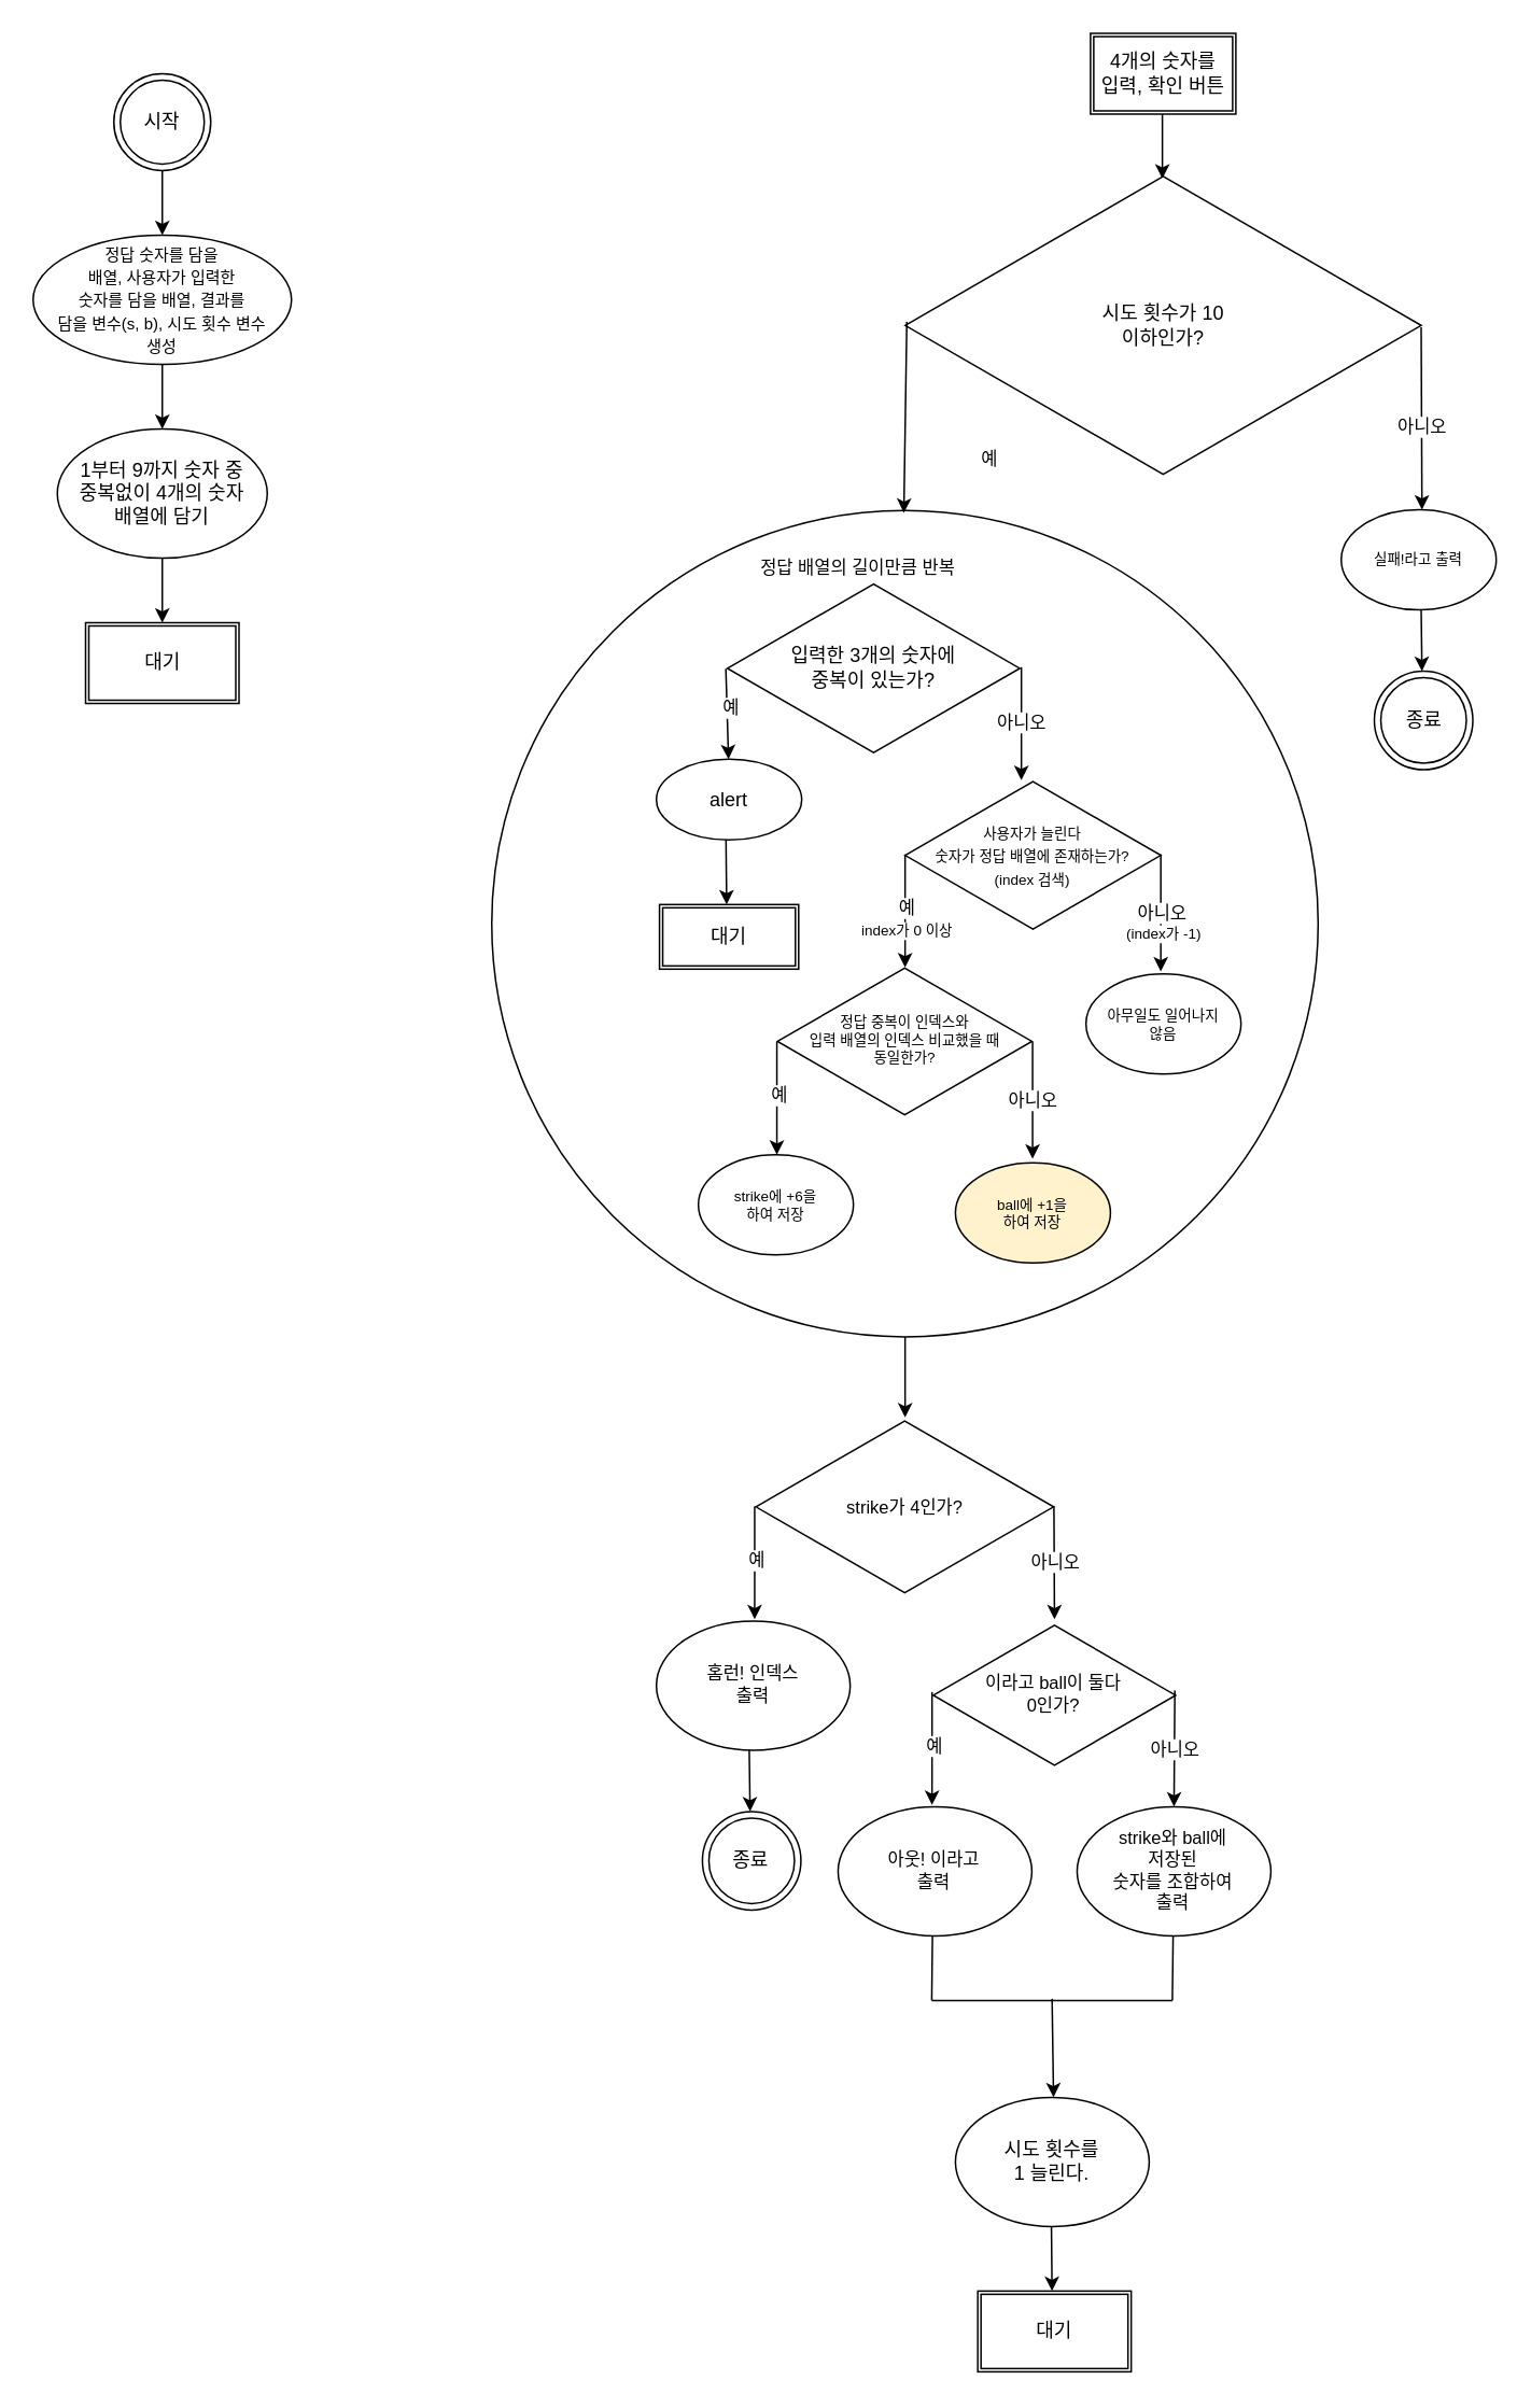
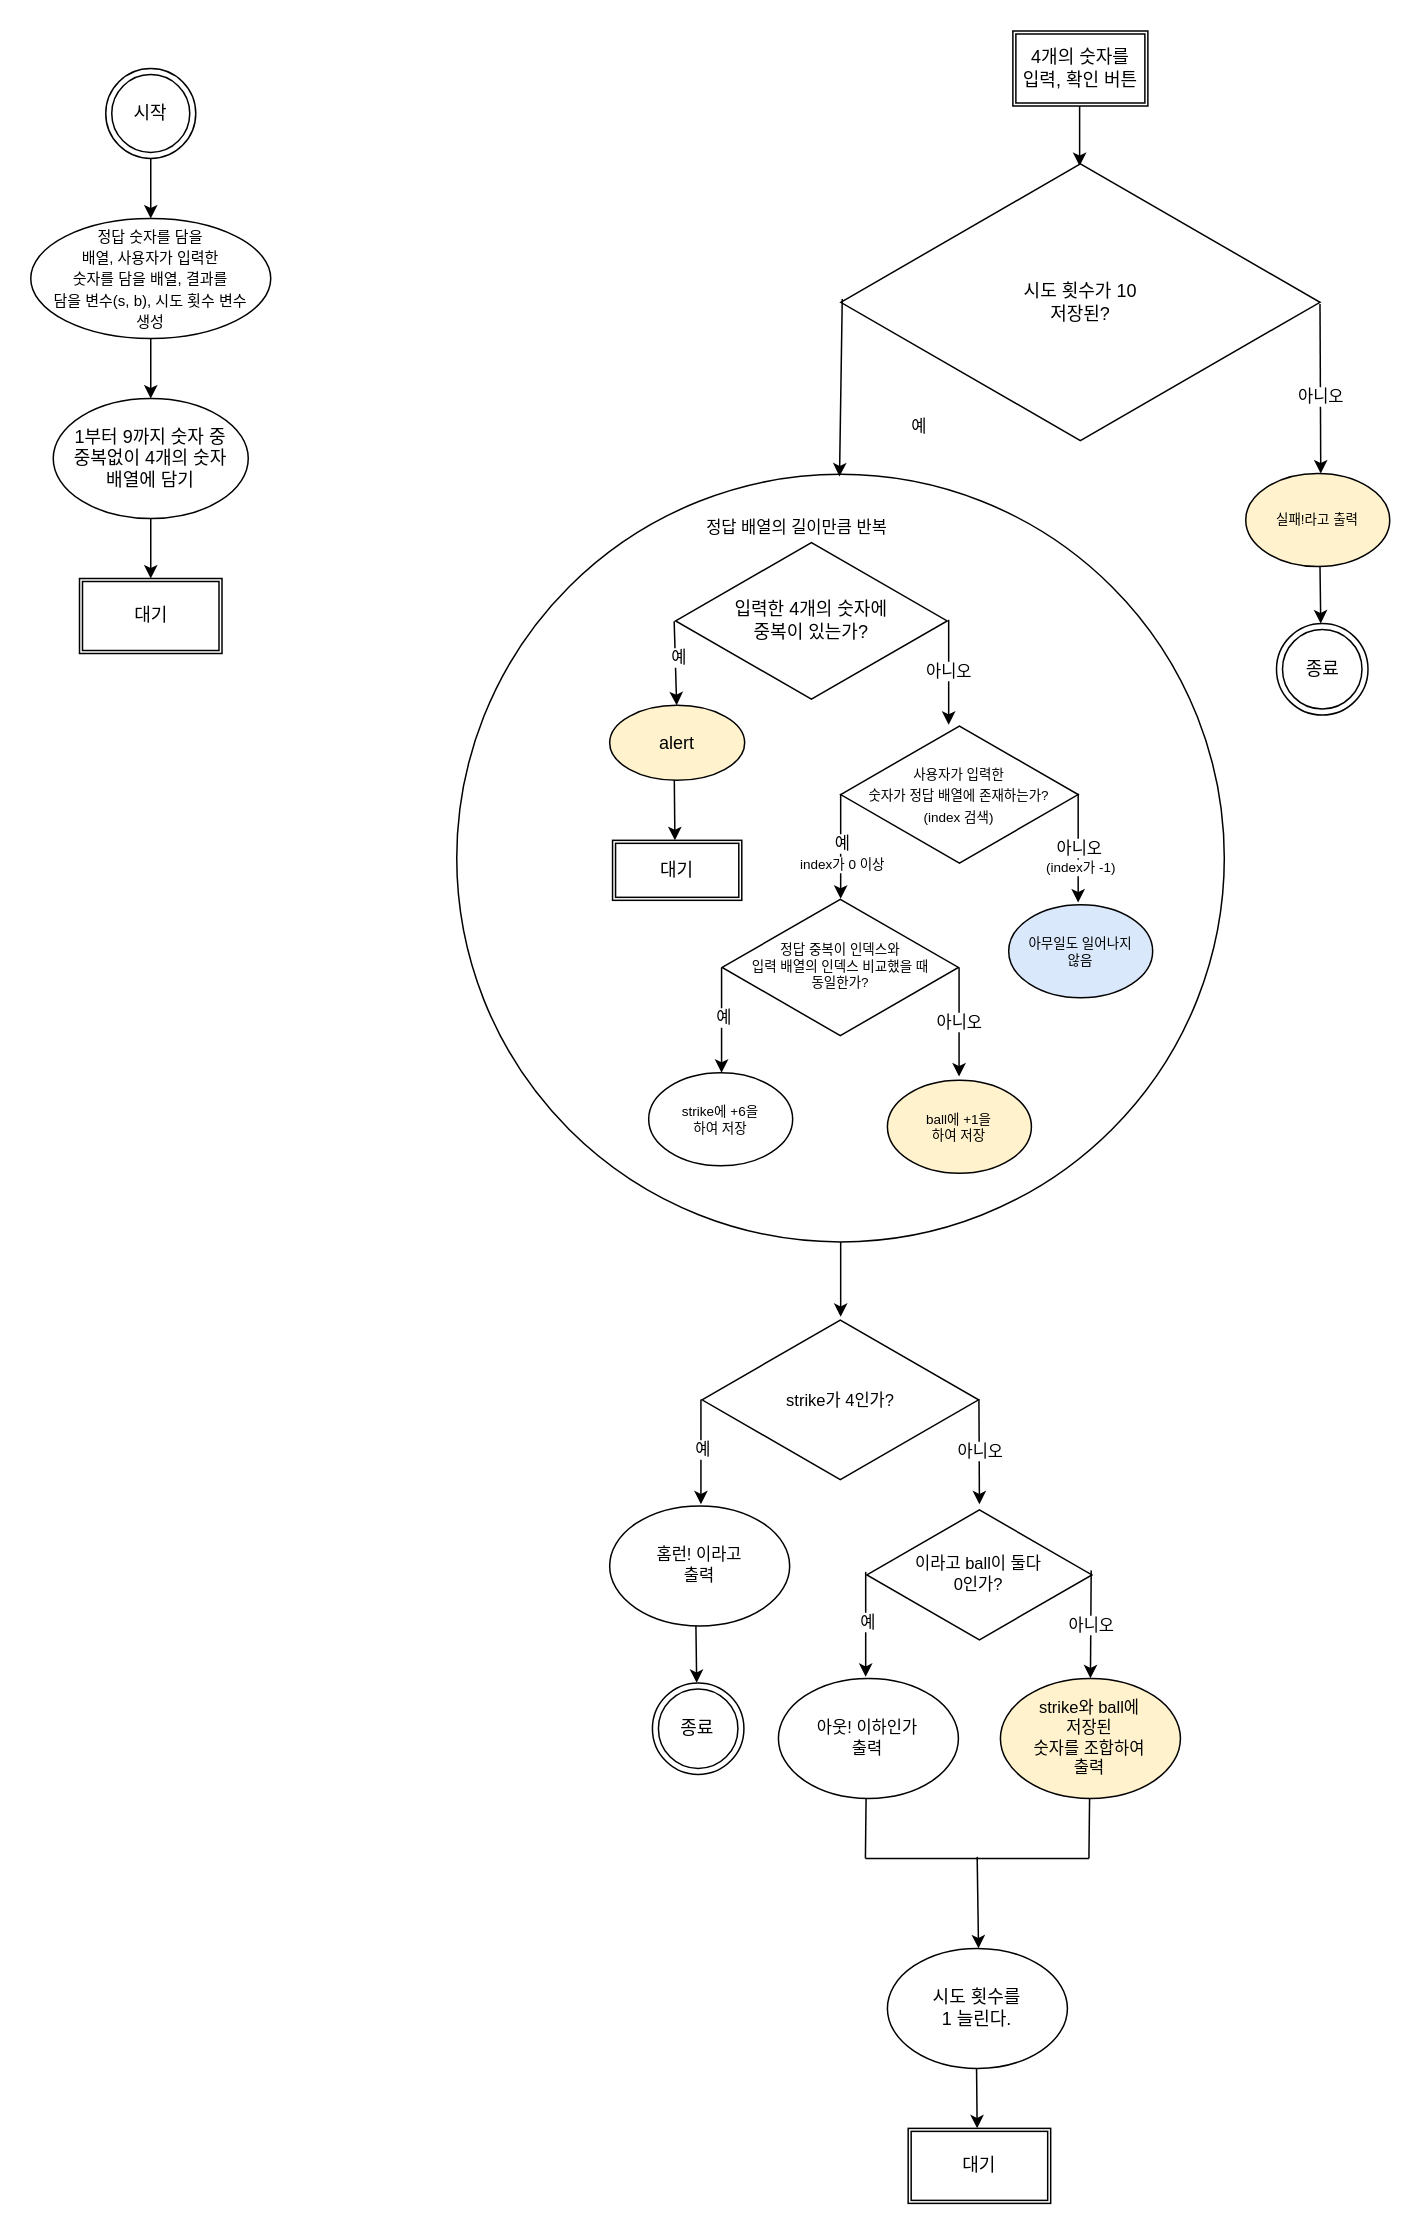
- <mxCell id="52" value="시도 횟수가 10&lt;br&gt;이하인가?" style="html=1;whiteSpace=wrap;aspect=fixed;shape=isoRectangle;" parent="1" vertex="1"><mxGeometry x="560" y="105" width="319.5" height="191.7" as="geometry" /></mxCell>
+ <mxCell id="52" value="시도 횟수가 10&lt;br&gt;저장된?" style="html=1;whiteSpace=wrap;aspect=fixed;shape=isoRectangle;" parent="1" vertex="1"><mxGeometry x="560" y="105" width="319.5" height="191.7" as="geometry" /></mxCell>
- <mxCell id="57" value="실패!라고 출력" style="ellipse;whiteSpace=wrap;html=1;fontSize=9;" parent="1" vertex="1"><mxGeometry y="315" width="96" height="62" as="geometry" x="830" /></mxCell>
+ <mxCell id="57" value="실패!라고 출력" style="ellipse;whiteSpace=wrap;html=1;fontSize=9;fillColor=#fff2cc;" parent="1" vertex="1"><mxGeometry y="315" width="96" height="62" as="geometry" x="830" /></mxCell>
- <mxCell id="12" value="입력한 3개의 숫자에&lt;br&gt;중복이 있는가?" style="html=1;whiteSpace=wrap;aspect=fixed;shape=isoRectangle;" parent="1" vertex="1"><mxGeometry x="449.95" y="358.95" width="181" height="108.6" as="geometry" /></mxCell>
+ <mxCell id="12" value="입력한 4개의 숫자에&lt;br&gt;중복이 있는가?" style="html=1;whiteSpace=wrap;aspect=fixed;shape=isoRectangle;" parent="1" vertex="1"><mxGeometry x="449.95" y="358.95" width="181" height="108.6" as="geometry" /></mxCell>
- <mxCell id="64" value="alert" style="ellipse;whiteSpace=wrap;html=1;" parent="1" vertex="1"><mxGeometry x="405.95" y="469.55" width="90" height="50" as="geometry" /></mxCell>
+ <mxCell id="64" value="alert" style="ellipse;whiteSpace=wrap;html=1;fillColor=#fff2cc;" parent="1" vertex="1"><mxGeometry x="405.95" y="469.55" width="90" height="50" as="geometry" /></mxCell>
- <mxCell id="17" value="&lt;font style=&quot;font-size: 9px;&quot;&gt;사용자가 늘린다&lt;br&gt;숫자가 정답 배열에 존재하는가?&lt;br&gt;(index 검색)&lt;br&gt;&lt;/font&gt;" style="html=1;whiteSpace=wrap;aspect=fixed;shape=isoRectangle;" parent="1" vertex="1"><mxGeometry x="559.95" y="481.55" width="158.33" height="95" as="geometry" /></mxCell>
+ <mxCell id="17" value="&lt;font style=&quot;font-size: 9px;&quot;&gt;사용자가 입력한&lt;br&gt;숫자가 정답 배열에 존재하는가?&lt;br&gt;(index 검색)&lt;br&gt;&lt;/font&gt;" style="html=1;whiteSpace=wrap;aspect=fixed;shape=isoRectangle;" parent="1" vertex="1"><mxGeometry x="559.95" y="481.55" width="158.33" height="95" as="geometry" /></mxCell>
- <mxCell id="31" value="아무일도 일어나지&lt;br&gt;않음" style="ellipse;whiteSpace=wrap;html=1;fontSize=9;" parent="1" vertex="1"><mxGeometry x="671.95" y="602.55" width="96" height="62" as="geometry" /></mxCell>
+ <mxCell id="31" value="아무일도 일어나지&lt;br&gt;않음" style="ellipse;whiteSpace=wrap;html=1;fontSize=9;fillColor=#dae8fc;" parent="1" vertex="1"><mxGeometry x="671.95" y="602.55" width="96" height="62" as="geometry" /></mxCell>
- <mxCell id="45" value="홈런! 인덱스&lt;br&gt;출력" style="ellipse;whiteSpace=wrap;html=1;fontSize=11;" parent="1" vertex="1"><mxGeometry x="405.95" y="1003.25" width="120" height="80" as="geometry" /></mxCell>
+ <mxCell id="45" value="홈런! 이라고&lt;br&gt;출력" style="ellipse;whiteSpace=wrap;html=1;fontSize=11;" parent="1" vertex="1"><mxGeometry x="405.95" y="1003.25" width="120" height="80" as="geometry" /></mxCell>
- <mxCell id="39" value="아웃! 이라고&lt;br&gt;출력" style="ellipse;whiteSpace=wrap;html=1;fontSize=11;" parent="1" vertex="1"><mxGeometry x="518.45" y="1118.25" width="120" height="80" as="geometry" /></mxCell>
+ <mxCell id="39" value="아웃! 이하인가&lt;br&gt;출력" style="ellipse;whiteSpace=wrap;html=1;fontSize=11;" parent="1" vertex="1"><mxGeometry x="518.45" y="1118.25" width="120" height="80" as="geometry" /></mxCell>
- <mxCell id="46" value="strike와 ball에 &lt;br&gt;저장된&lt;br&gt;숫자를 조합하여&lt;br&gt;출력" style="ellipse;whiteSpace=wrap;html=1;fontSize=11;" parent="1" vertex="1"><mxGeometry x="666.45" y="1118.25" width="120" height="80" as="geometry" /></mxCell>
+ <mxCell id="46" value="strike와 ball에 &lt;br&gt;저장된&lt;br&gt;숫자를 조합하여&lt;br&gt;출력" style="ellipse;whiteSpace=wrap;html=1;fontSize=11;fillColor=#fff2cc;" parent="1" vertex="1"><mxGeometry x="666.45" y="1118.25" width="120" height="80" as="geometry" /></mxCell>
